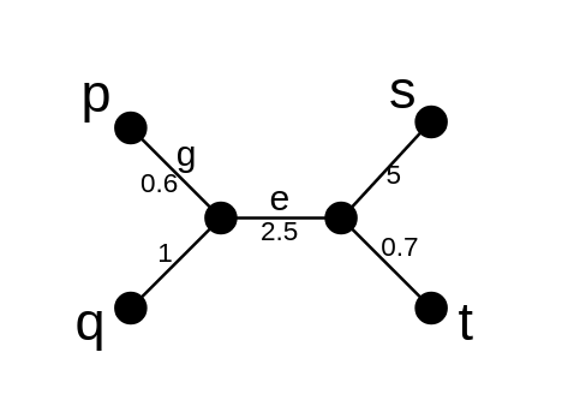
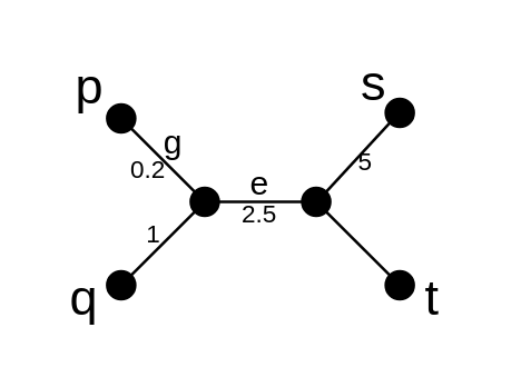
- <mxCell id="22" value="0.6" style="text;html=1;strokeColor=none;fillColor=none;align=center;verticalAlign=middle;whiteSpace=wrap;rounded=0;fontSize=9;" vertex="1" parent="1"><mxGeometry x="43" y="51" width="20" height="20" as="geometry" /></mxCell>
+ <mxCell id="22" value="0.2" style="text;html=1;strokeColor=none;fillColor=none;align=center;verticalAlign=middle;whiteSpace=wrap;rounded=0;fontSize=9;" vertex="1" parent="1"><mxGeometry x="43" y="51" width="20" height="20" as="geometry" /></mxCell>
- <mxCell id="21" value="0.7" style="text;html=1;strokeColor=none;fillColor=none;align=center;verticalAlign=middle;whiteSpace=wrap;rounded=0;fontSize=9;" vertex="1" parent="1"><mxGeometry x="123" y="72" width="20" height="20" as="geometry" /></mxCell>
